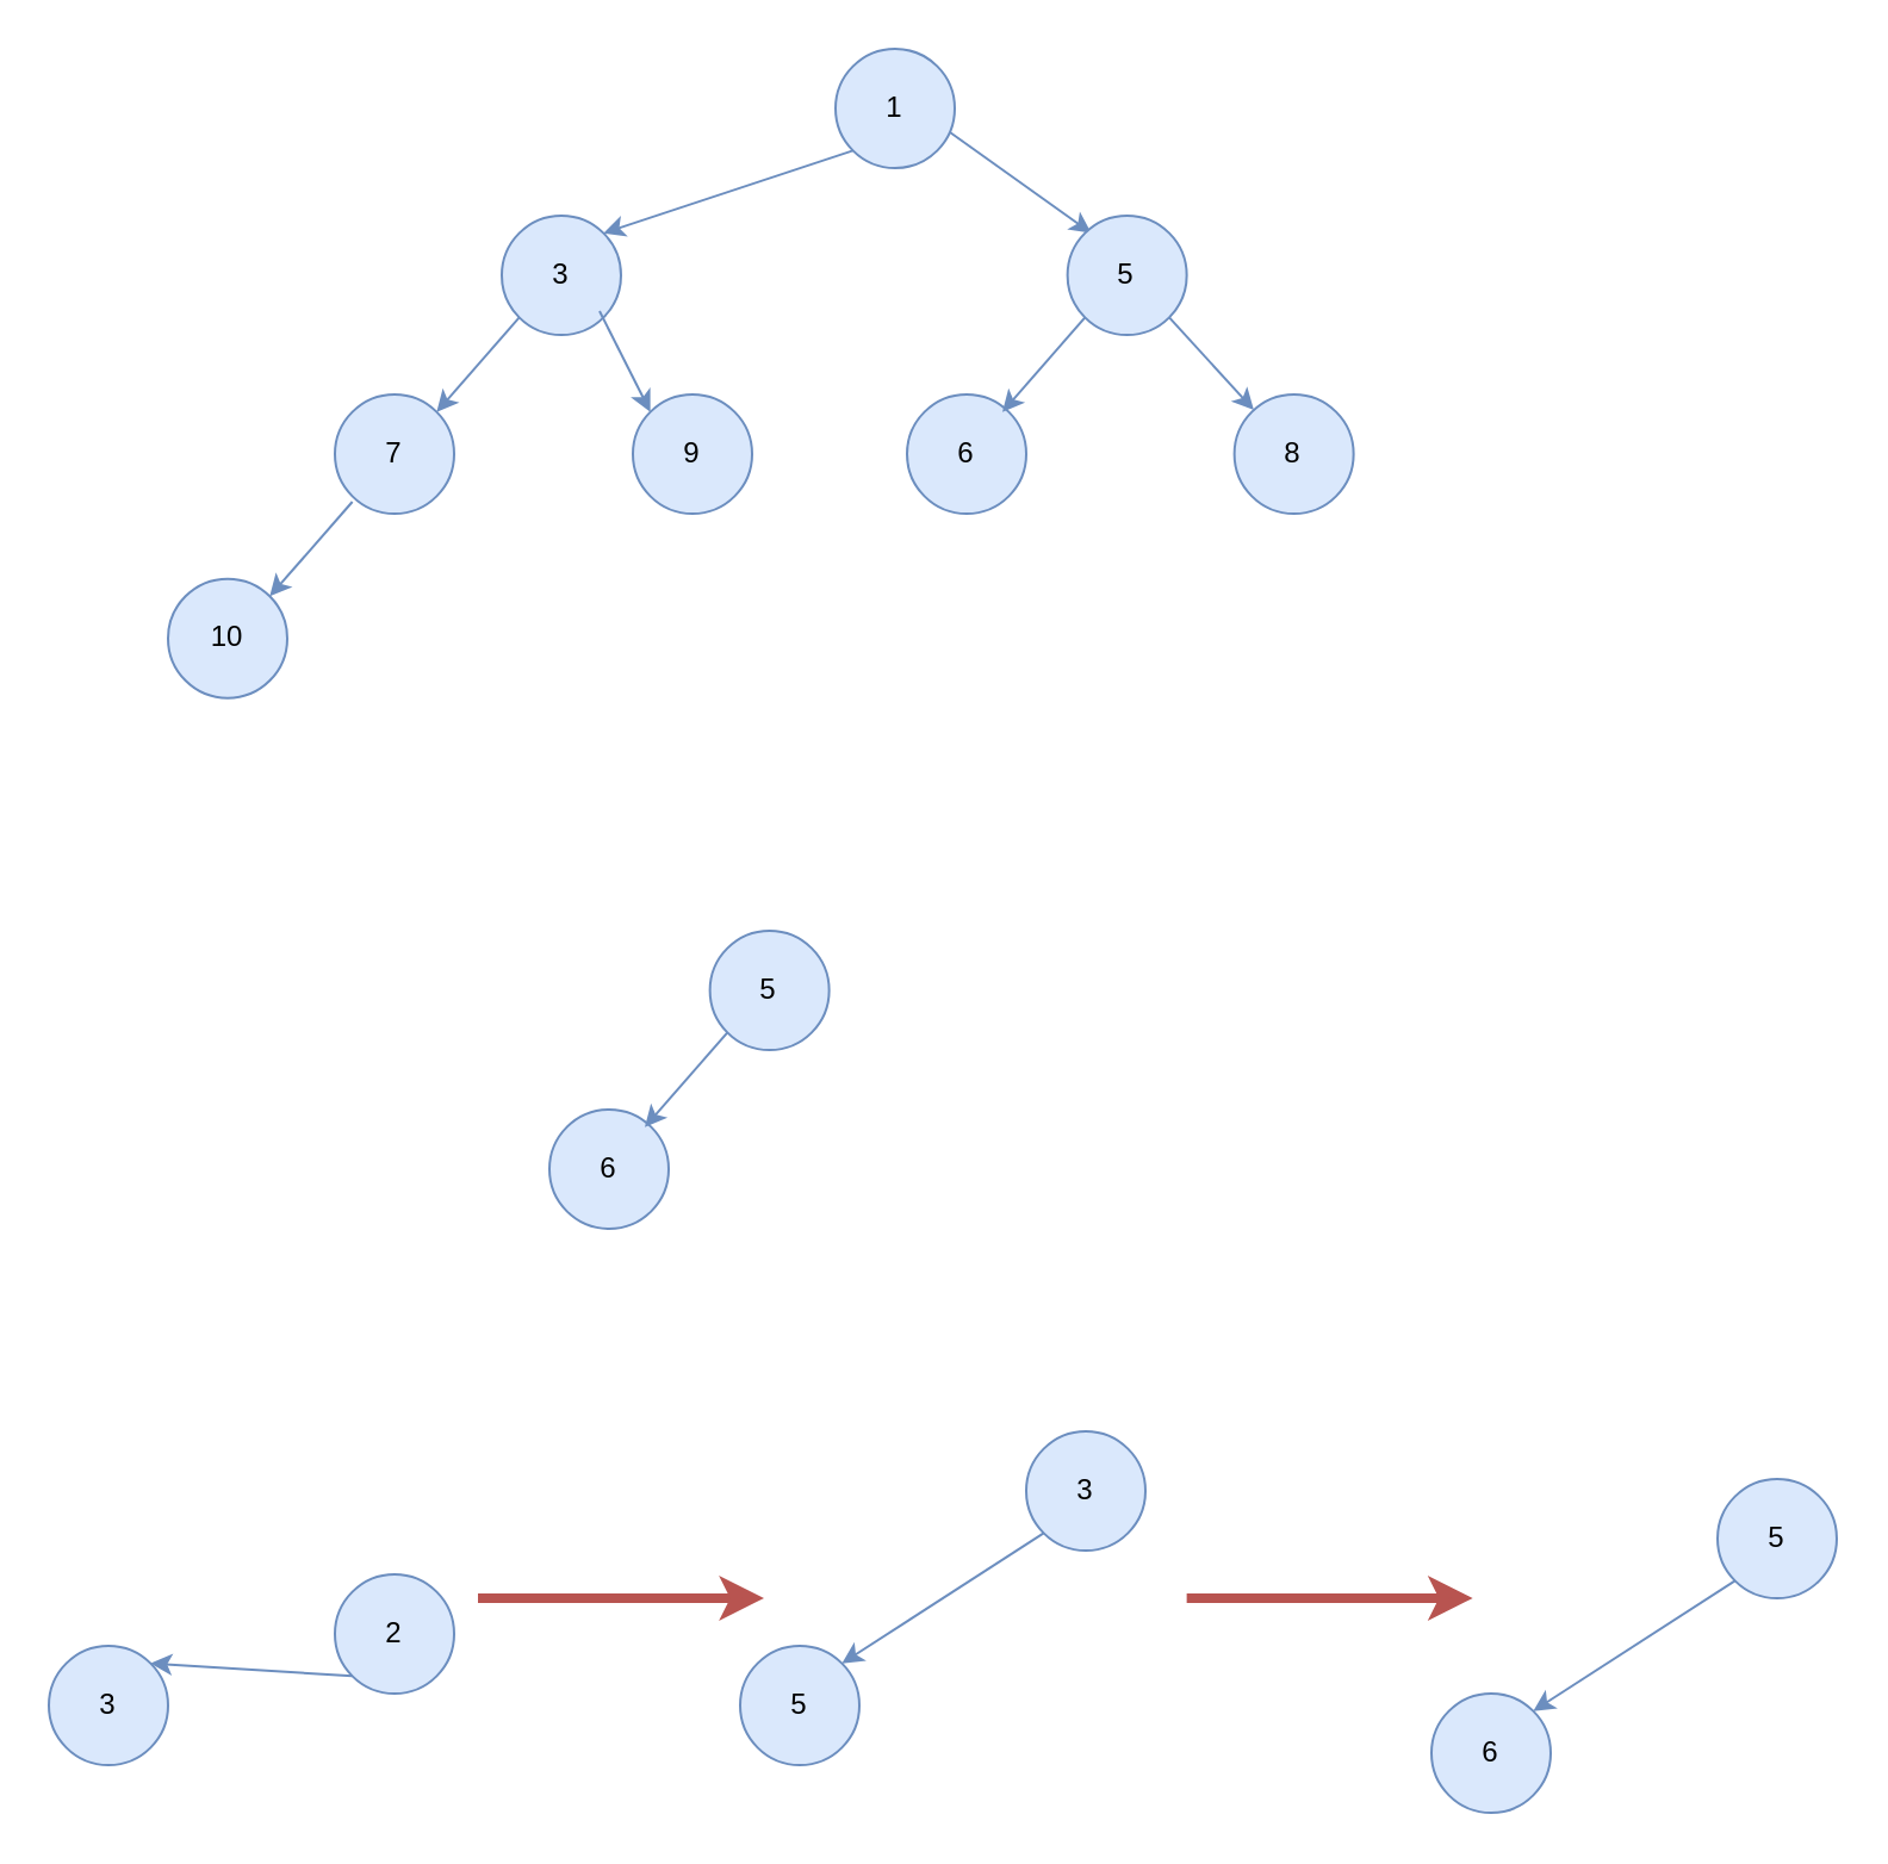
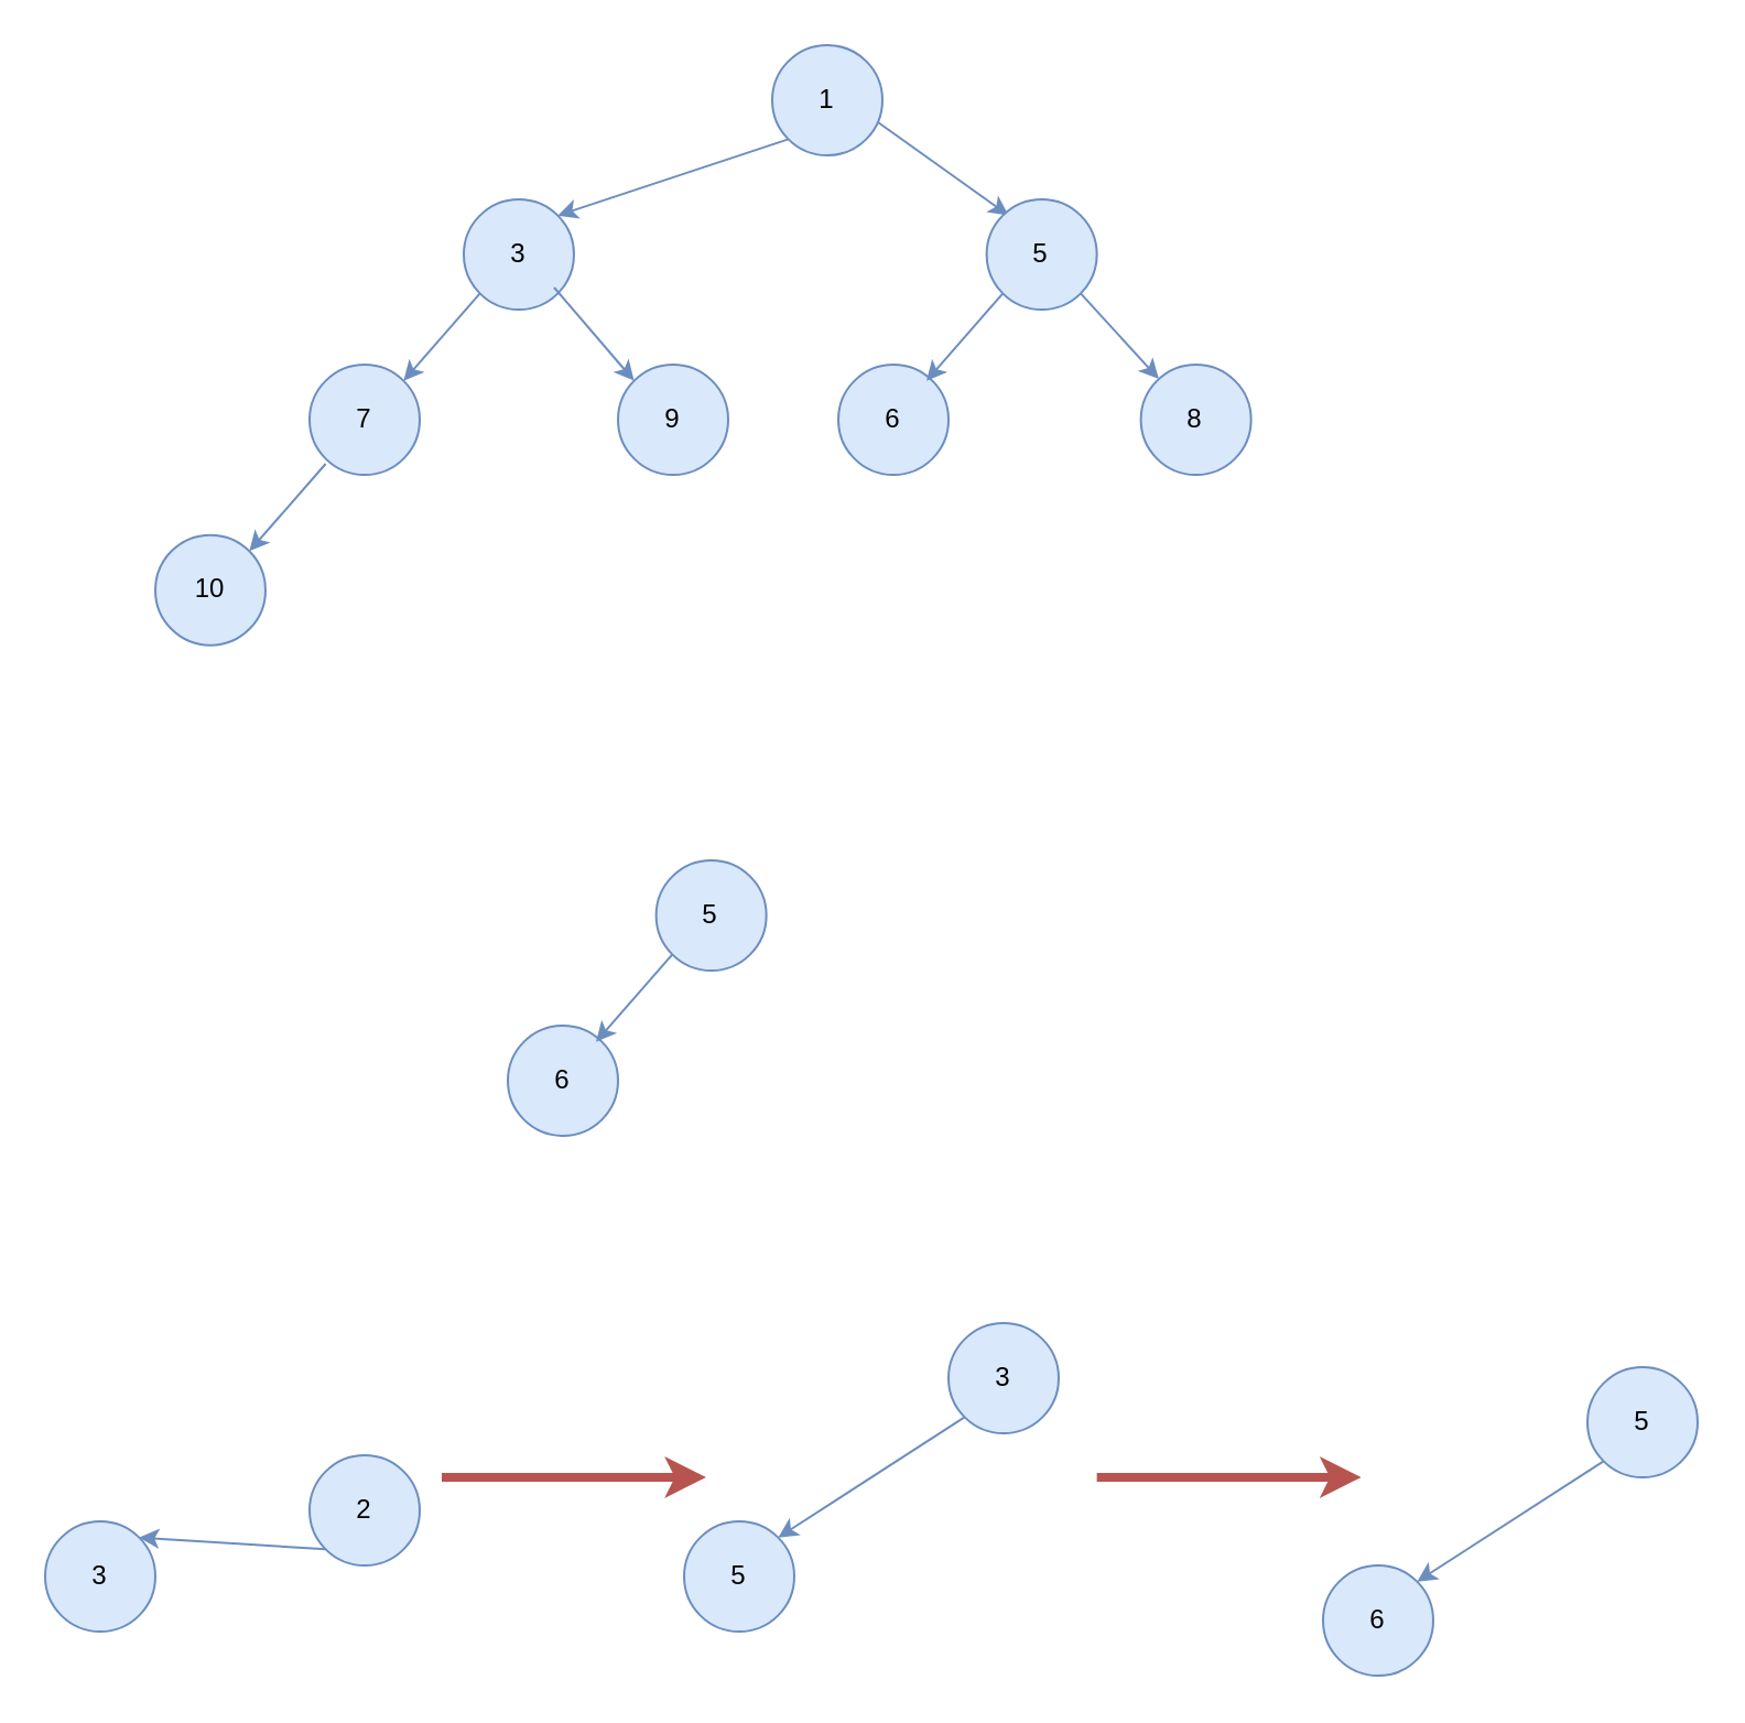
- <mxCell id="7" value="9" style="ellipse;whiteSpace=wrap;html=1;aspect=fixed;fillColor=#dae8fc;strokeColor=#6c8ebf;" vertex="1" parent="1"><mxGeometry x="265" y="165" width="50" height="50" as="geometry" /></mxCell>
+ <mxCell id="7" value="9" style="ellipse;whiteSpace=wrap;html=1;aspect=fixed;fillColor=#dae8fc;strokeColor=#6c8ebf;" vertex="1" parent="1"><mxGeometry x="280" y="165" width="50" height="50" as="geometry" /></mxCell>
